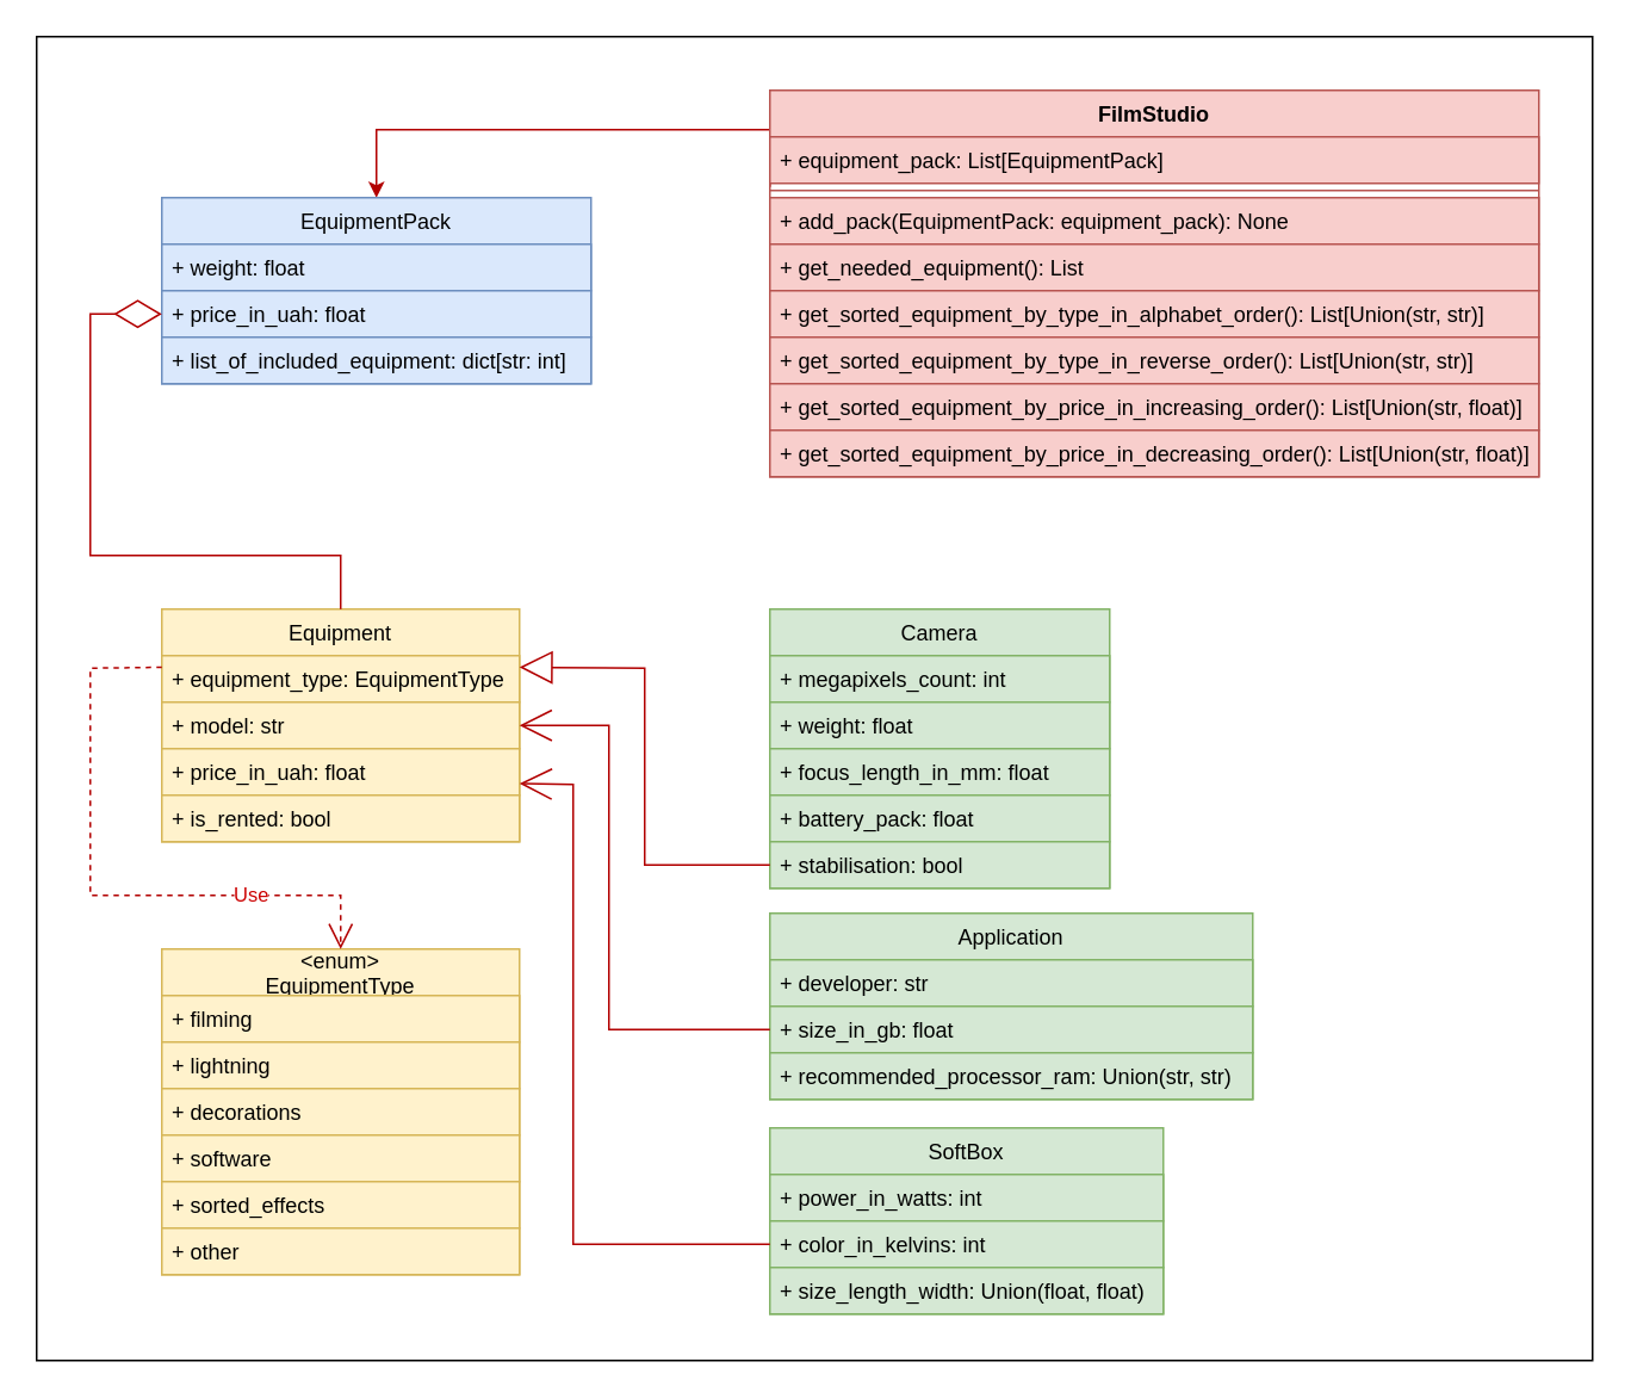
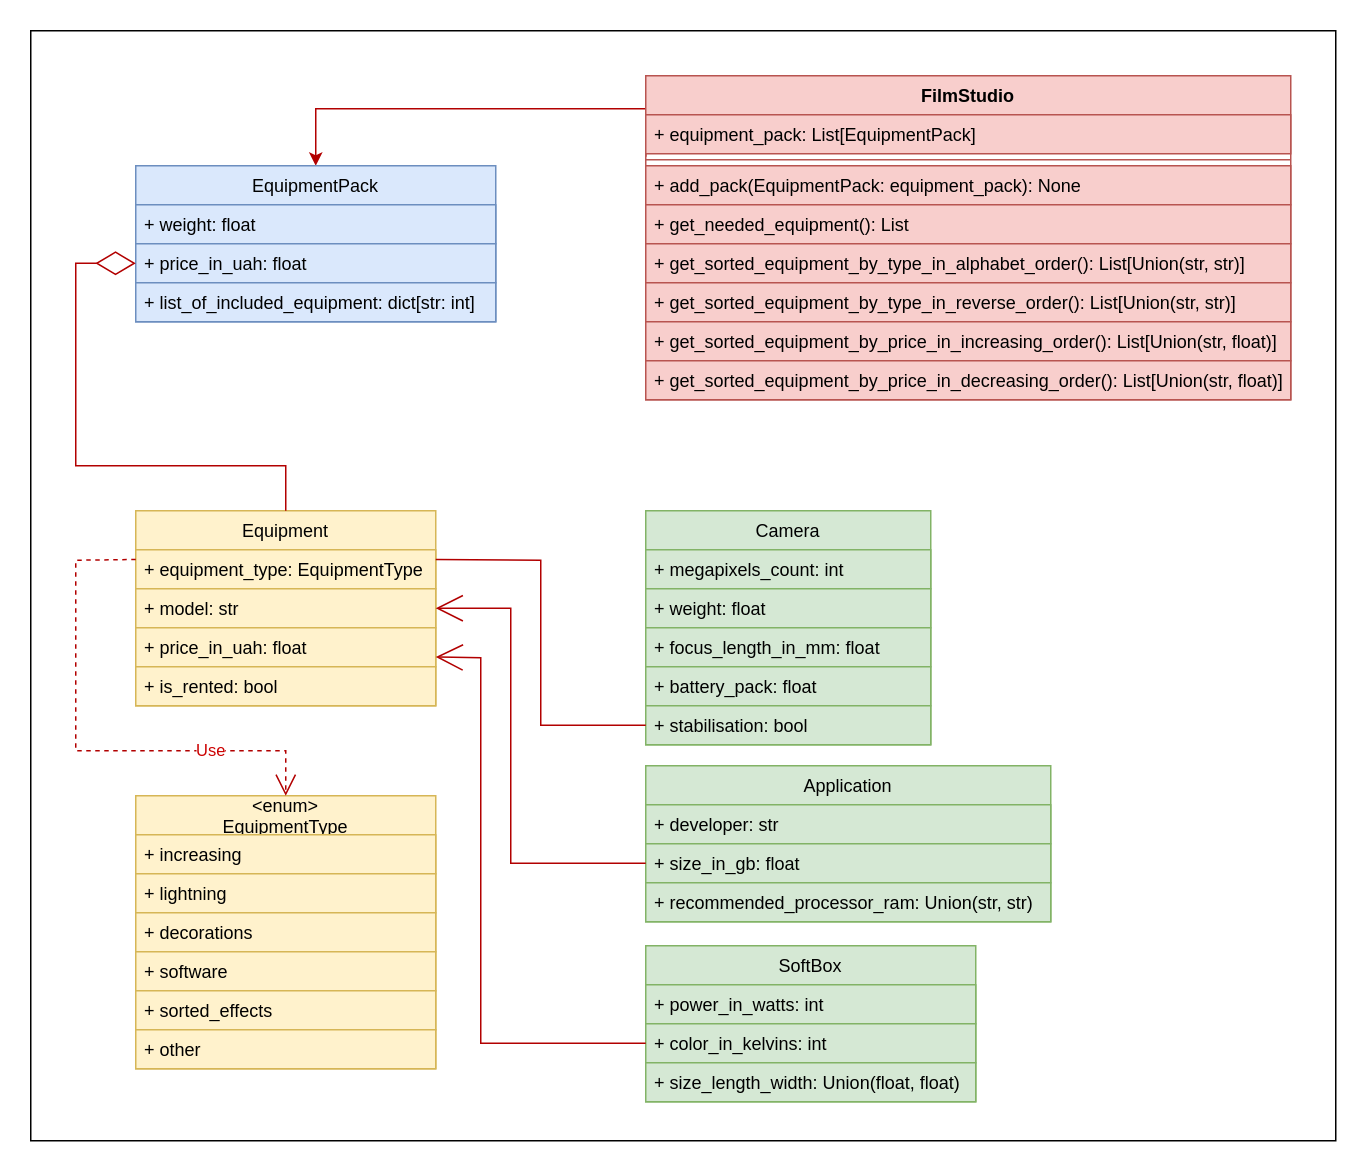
- <mxCell id="46" value="" style="endArrow=block;endSize=16;endFill=0;html=1;rounded=0;exitX=0;exitY=0.5;exitDx=0;exitDy=0;entryX=1;entryY=0.25;entryDx=0;entryDy=0;fillColor=#e51400;strokeColor=#B20000;" edge="1" parent="1" source="31" target="13"><mxGeometry width="160" relative="1" as="geometry"><mxPoint x="404.8" y="418.01" as="sourcePoint" /><mxPoint x="320" y="150" as="targetPoint" /><Array as="points"><mxPoint x="360" y="483" /><mxPoint x="360" y="373" /></Array></mxGeometry></mxCell>
+ <mxCell id="46" value="" style="endArrow=none;endSize=16;endFill=0;html=1;rounded=0;exitX=0;exitY=0.5;exitDx=0;exitDy=0;entryX=1;entryY=0.25;entryDx=0;entryDy=0;fillColor=#e51400;strokeColor=#B20000;" edge="1" parent="1" source="31" target="13"><mxGeometry width="160" relative="1" as="geometry"><mxPoint x="404.8" y="418.01" as="sourcePoint" /><mxPoint x="320" y="150" as="targetPoint" /><Array as="points"><mxPoint x="360" y="483" /><mxPoint x="360" y="373" /></Array></mxGeometry></mxCell>
- <mxCell id="19" value="+ filming" style="text;strokeColor=#d6b656;fillColor=#fff2cc;align=left;verticalAlign=top;spacingLeft=4;spacingRight=4;overflow=hidden;rotatable=0;points=[[0,0.5],[1,0.5]];portConstraint=eastwest;" vertex="1" parent="18"><mxGeometry y="26" width="200" height="26" as="geometry" /></mxCell>
+ <mxCell id="19" value="+ increasing" style="text;strokeColor=#d6b656;fillColor=#fff2cc;align=left;verticalAlign=top;spacingLeft=4;spacingRight=4;overflow=hidden;rotatable=0;points=[[0,0.5],[1,0.5]];portConstraint=eastwest;" vertex="1" parent="18"><mxGeometry y="26" width="200" height="26" as="geometry" /></mxCell>
